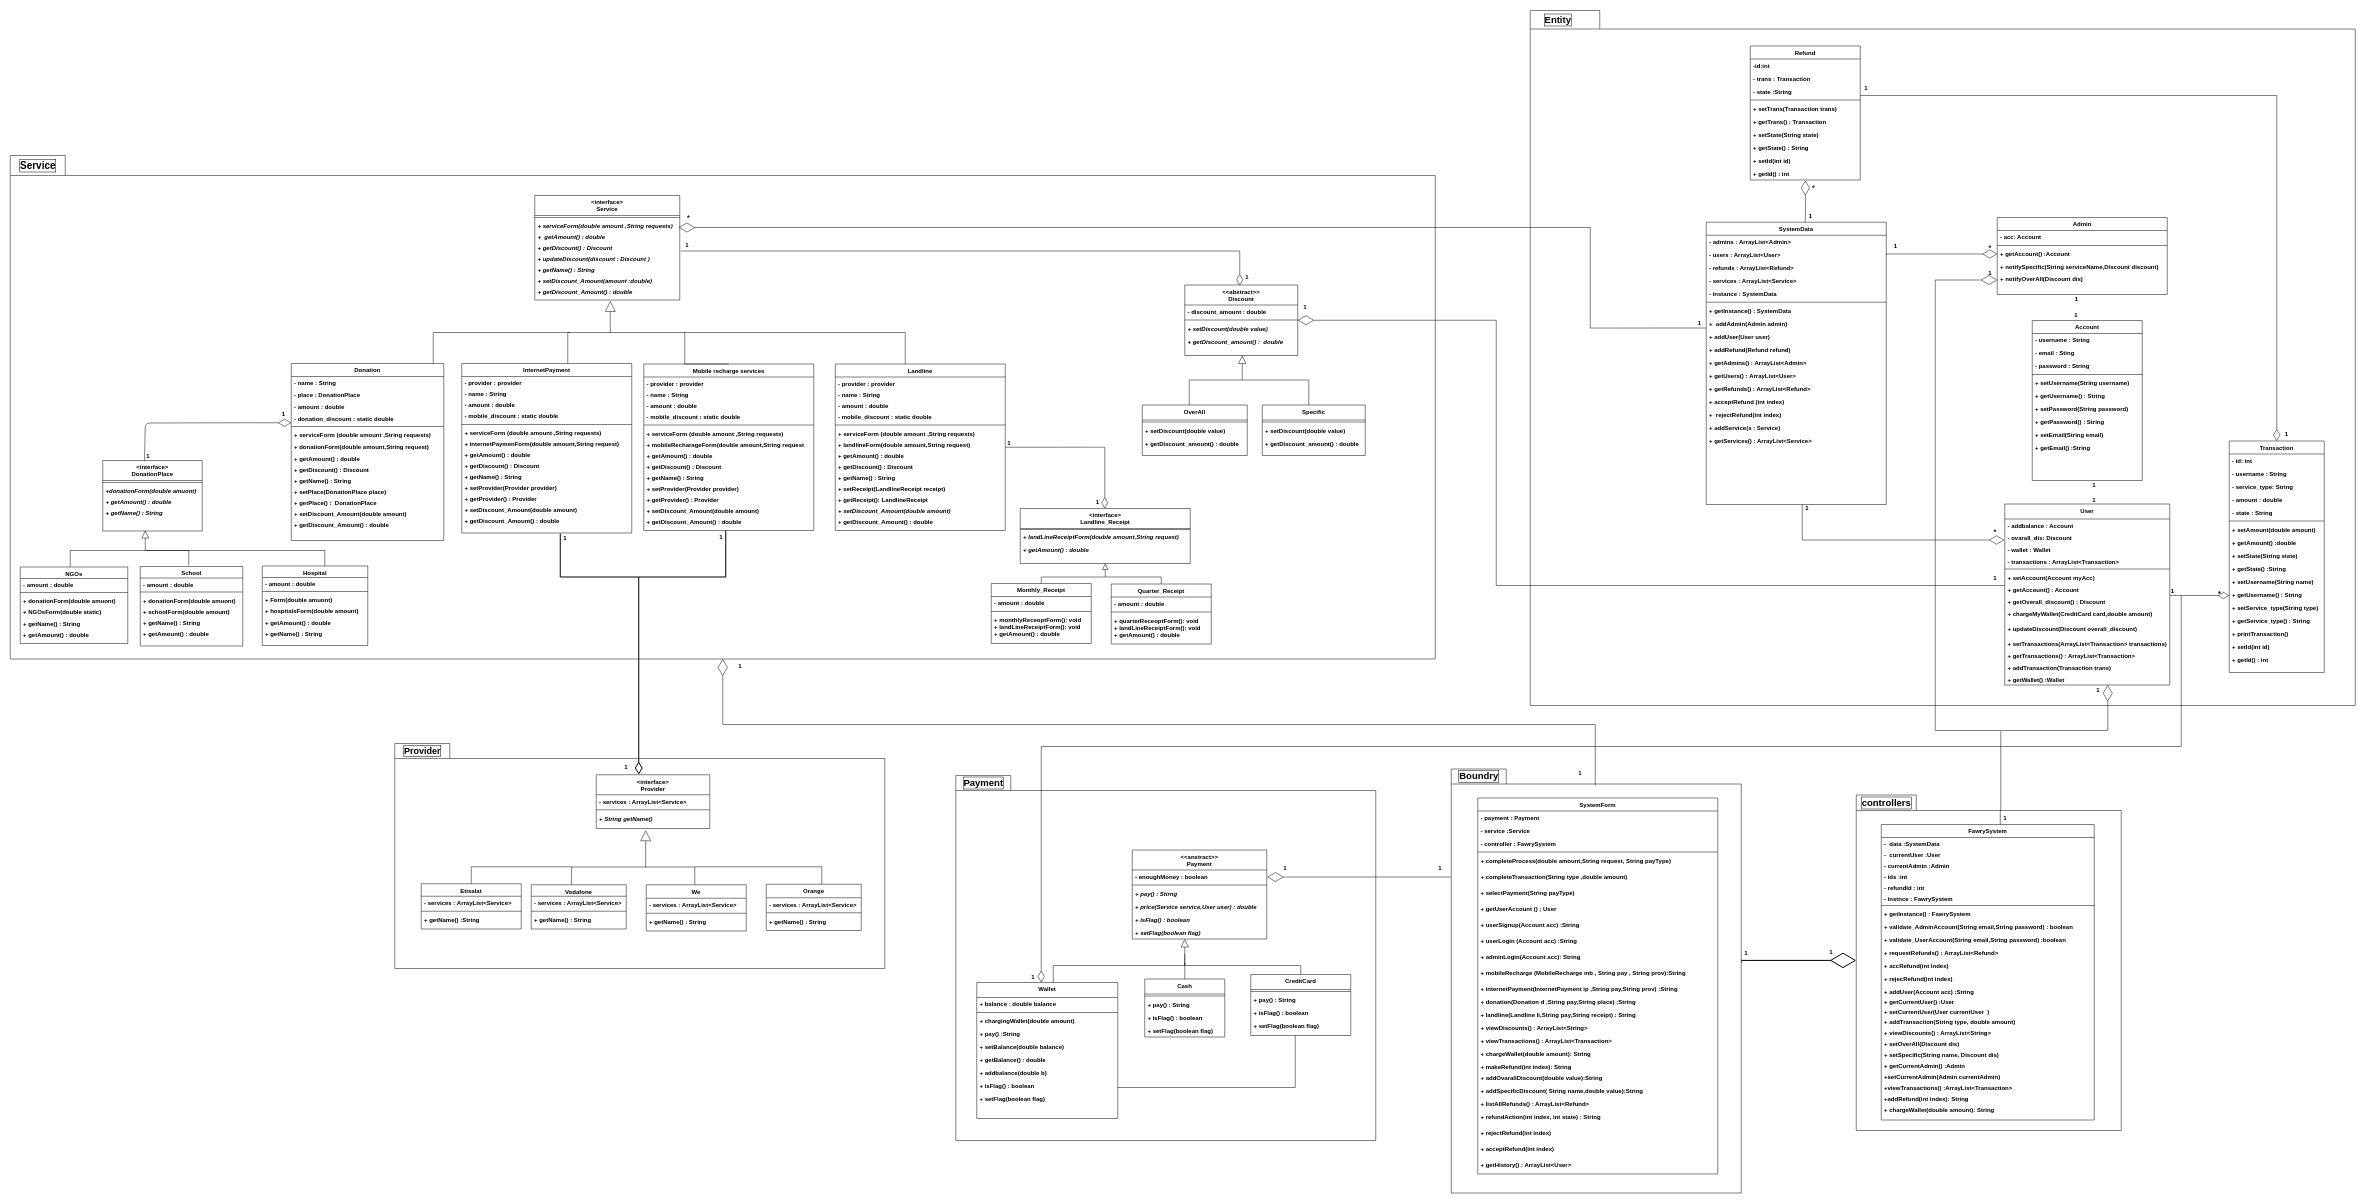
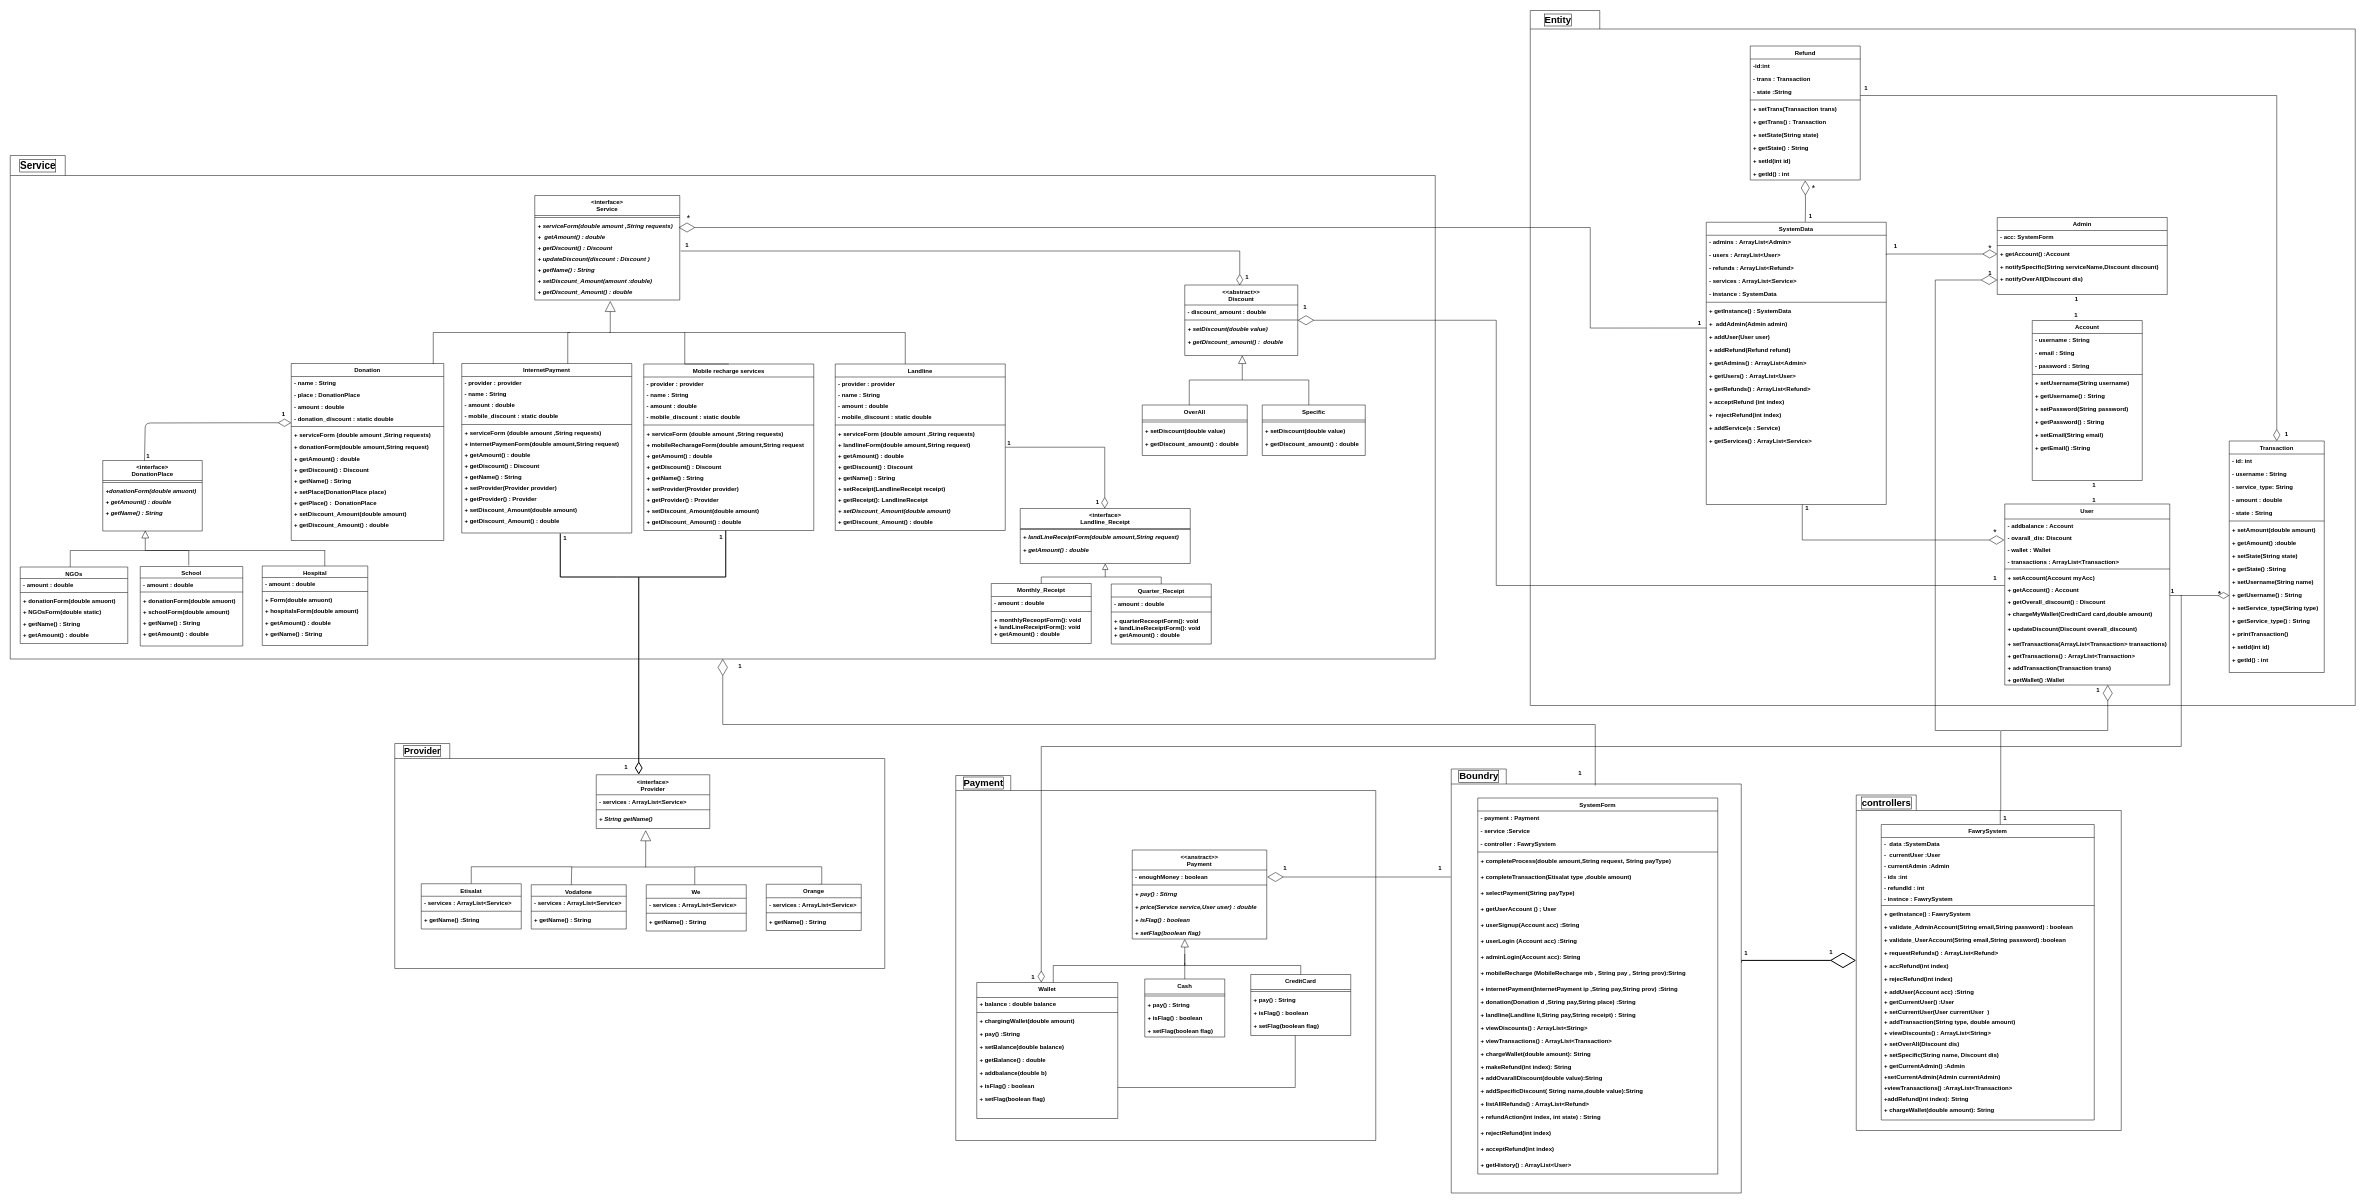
- <mxCell id="31" value="- acc: Account" style="text;align=left;verticalAlign=top;spacingLeft=4;spacingRight=4;overflow=hidden;rotatable=0;points=[[0,0.5],[1,0.5]];portConstraint=eastwest;fontStyle=1" parent="30" vertex="1"><mxGeometry y="26" width="340" height="26" as="geometry" /></mxCell>
+ <mxCell id="31" value="- acc: SystemForm" style="text;align=left;verticalAlign=top;spacingLeft=4;spacingRight=4;overflow=hidden;rotatable=0;points=[[0,0.5],[1,0.5]];portConstraint=eastwest;fontStyle=1" parent="30" vertex="1"><mxGeometry y="26" width="340" height="26" as="geometry" /></mxCell>
- <mxCell id="139" value="+ completeTransaction(String type ,double amount)" style="text;align=left;verticalAlign=top;spacingLeft=4;spacingRight=4;overflow=hidden;rotatable=0;points=[[0,0.5],[1,0.5]];portConstraint=eastwest;fontStyle=1" parent="133" vertex="1"><mxGeometry y="144" width="480" height="32" as="geometry" /></mxCell>
+ <mxCell id="139" value="+ completeTransaction(Etisalat type ,double amount)" style="text;align=left;verticalAlign=top;spacingLeft=4;spacingRight=4;overflow=hidden;rotatable=0;points=[[0,0.5],[1,0.5]];portConstraint=eastwest;fontStyle=1" parent="133" vertex="1"><mxGeometry y="144" width="480" height="32" as="geometry" /></mxCell>
